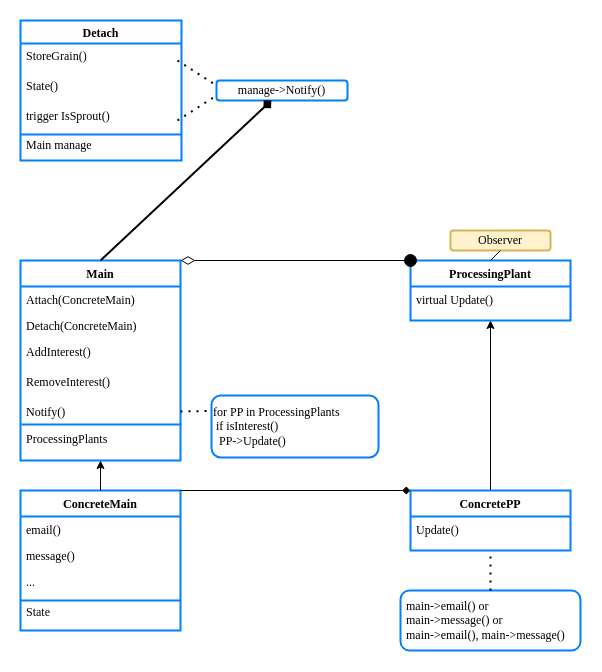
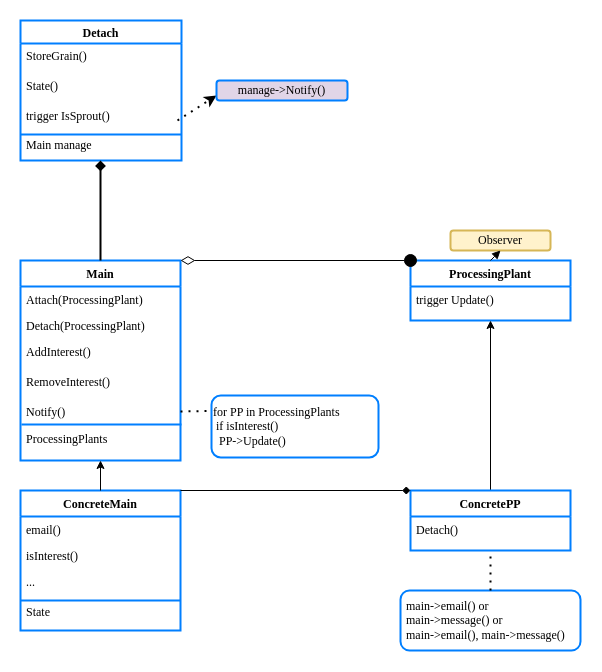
- <mxCell id="26" value="" style="endArrow=none;dashed=1;html=1;dashPattern=1 3;strokeWidth=2;rounded=0;fontFamily=Verdana;exitX=0.785;exitY=0.667;exitDx=0;exitDy=0;exitPerimeter=0;entryX=0;entryY=0.25;entryDx=0;entryDy=0;" edge="1" parent="1" source="21" target="28"><mxGeometry width="50" height="50" relative="1" as="geometry"><mxPoint x="227" y="70" as="sourcePoint" /><mxPoint x="257" y="80" as="targetPoint" /></mxGeometry></mxCell>
- <mxCell id="28" value="manage-&amp;gt;Notify()" style="rounded=1;whiteSpace=wrap;html=1;fontFamily=Verdana;strokeColor=#007FFF;strokeWidth=2;" vertex="1" parent="1"><mxGeometry x="216" y="80" width="131" height="20" as="geometry" /></mxCell>
+ <mxCell id="28" value="manage-&amp;gt;Notify()" style="rounded=1;whiteSpace=wrap;html=1;fontFamily=Verdana;strokeColor=#007FFF;strokeWidth=2;fillColor=#e1d5e7;" vertex="1" parent="1"><mxGeometry x="216" y="80" width="131" height="20" as="geometry" /></mxCell>
- <mxCell id="27" value="" style="endArrow=none;dashed=1;html=1;dashPattern=1 3;strokeWidth=2;rounded=0;fontFamily=Verdana;exitX=0.785;exitY=0.667;exitDx=0;exitDy=0;exitPerimeter=0;entryX=0;entryY=0.75;entryDx=0;entryDy=0;" edge="1" parent="1" source="20" target="28"><mxGeometry width="50" height="50" relative="1" as="geometry"><mxPoint x="267" y="140" as="sourcePoint" /><mxPoint x="257" y="100" as="targetPoint" /></mxGeometry></mxCell>
+ <mxCell id="27" value="" style="endArrow=classic;dashed=1;html=1;dashPattern=1 3;strokeWidth=2;rounded=0;fontFamily=Verdana;exitX=0.785;exitY=0.667;exitDx=0;exitDy=0;exitPerimeter=0;entryX=0;entryY=0.75;entryDx=0;entryDy=0;" edge="1" parent="1" source="20" target="28"><mxGeometry width="50" height="50" relative="1" as="geometry"><mxPoint x="267" y="140" as="sourcePoint" /><mxPoint x="257" y="100" as="targetPoint" /></mxGeometry></mxCell>
- <mxCell id="29" value="" style="endArrow=diamond;html=1;rounded=0;fontFamily=Verdana;strokeColor=#000000;strokeWidth=2;exitX=0.5;exitY=0;exitDx=0;exitDy=0;endFill=1;" edge="1" parent="1" source="2" target="28"><mxGeometry width="50" height="50" relative="1" as="geometry"><mxPoint x="231" y="230" as="sourcePoint" /><mxPoint x="281" y="180" as="targetPoint" /></mxGeometry></mxCell>
+ <mxCell id="29" value="" style="endArrow=diamond;html=1;rounded=0;fontFamily=Verdana;strokeColor=#000000;strokeWidth=2;exitX=0.5;exitY=0;exitDx=0;exitDy=0;entryX=0.5;entryY=1;entryDx=0;entryDy=0;endFill=1;" edge="1" parent="1" source="2" target="24"><mxGeometry width="50" height="50" relative="1" as="geometry"><mxPoint x="231" y="230" as="sourcePoint" /><mxPoint x="281" y="180" as="targetPoint" /></mxGeometry></mxCell>
- <mxCell id="15" value="" style="endArrow=none;html=1;rounded=0;fontFamily=Verdana;entryX=0.5;entryY=1;entryDx=0;entryDy=0;exitX=0.5;exitY=0;exitDx=0;exitDy=0;" parent="1" source="10" target="14" edge="1"><mxGeometry width="50" height="50" relative="1" as="geometry"><mxPoint x="263" y="460" as="sourcePoint" /><mxPoint x="313" y="410" as="targetPoint" /></mxGeometry></mxCell>
+ <mxCell id="15" value="" style="endArrow=block;html=1;rounded=0;fontFamily=Verdana;entryX=0.5;entryY=1;entryDx=0;entryDy=0;exitX=0.5;exitY=0;exitDx=0;exitDy=0;" parent="1" source="10" target="14" edge="1"><mxGeometry width="50" height="50" relative="1" as="geometry"><mxPoint x="263" y="460" as="sourcePoint" /><mxPoint x="313" y="410" as="targetPoint" /></mxGeometry></mxCell>
- <mxCell id="3" value="Attach(ConcreteMain)" style="text;align=left;verticalAlign=top;spacingLeft=4;spacingRight=4;overflow=hidden;rotatable=0;points=[[0,0.5],[1,0.5]];portConstraint=eastwest;fontFamily=Verdana;" parent="2" vertex="1"><mxGeometry y="26" width="160" height="26" as="geometry" /></mxCell>
+ <mxCell id="3" value="Attach(ProcessingPlant)" style="text;align=left;verticalAlign=top;spacingLeft=4;spacingRight=4;overflow=hidden;rotatable=0;points=[[0,0.5],[1,0.5]];portConstraint=eastwest;fontFamily=Verdana;" parent="2" vertex="1"><mxGeometry y="26" width="160" height="26" as="geometry" /></mxCell>
- <mxCell id="11" value="virtual Update()" style="text;align=left;verticalAlign=top;spacingLeft=4;spacingRight=4;overflow=hidden;rotatable=0;points=[[0,0.5],[1,0.5]];portConstraint=eastwest;fontFamily=Verdana;" parent="10" vertex="1"><mxGeometry y="26" width="160" height="34" as="geometry" /></mxCell>
+ <mxCell id="11" value="trigger Update()" style="text;align=left;verticalAlign=top;spacingLeft=4;spacingRight=4;overflow=hidden;rotatable=0;points=[[0,0.5],[1,0.5]];portConstraint=eastwest;fontFamily=Verdana;" parent="10" vertex="1"><mxGeometry y="26" width="160" height="34" as="geometry" /></mxCell>
- <mxCell id="4" value="Detach(ConcreteMain)" style="text;align=left;verticalAlign=top;spacingLeft=4;spacingRight=4;overflow=hidden;rotatable=0;points=[[0,0.5],[1,0.5]];portConstraint=eastwest;rounded=0;shadow=0;html=0;fontFamily=Verdana;" parent="2" vertex="1"><mxGeometry y="52" width="160" height="26" as="geometry" /></mxCell>
+ <mxCell id="4" value="Detach(ProcessingPlant)" style="text;align=left;verticalAlign=top;spacingLeft=4;spacingRight=4;overflow=hidden;rotatable=0;points=[[0,0.5],[1,0.5]];portConstraint=eastwest;rounded=0;shadow=0;html=0;fontFamily=Verdana;" parent="2" vertex="1"><mxGeometry y="52" width="160" height="26" as="geometry" /></mxCell>
- <mxCell id="18" value="Update()" style="text;align=left;verticalAlign=top;spacingLeft=4;spacingRight=4;overflow=hidden;rotatable=0;points=[[0,0.5],[1,0.5]];portConstraint=eastwest;fontFamily=Verdana;" parent="17" vertex="1"><mxGeometry y="26" width="160" height="34" as="geometry" /></mxCell>
+ <mxCell id="18" value="Detach()" style="text;align=left;verticalAlign=top;spacingLeft=4;spacingRight=4;overflow=hidden;rotatable=0;points=[[0,0.5],[1,0.5]];portConstraint=eastwest;fontFamily=Verdana;" parent="17" vertex="1"><mxGeometry y="26" width="160" height="34" as="geometry" /></mxCell>
- <mxCell id="32" value="message()" style="text;align=left;verticalAlign=top;spacingLeft=4;spacingRight=4;overflow=hidden;rotatable=0;points=[[0,0.5],[1,0.5]];portConstraint=eastwest;rounded=0;shadow=0;html=0;fontFamily=Verdana;" vertex="1" parent="30"><mxGeometry y="52" width="160" height="26" as="geometry" /></mxCell>
+ <mxCell id="32" value="isInterest()" style="text;align=left;verticalAlign=top;spacingLeft=4;spacingRight=4;overflow=hidden;rotatable=0;points=[[0,0.5],[1,0.5]];portConstraint=eastwest;rounded=0;shadow=0;html=0;fontFamily=Verdana;" vertex="1" parent="30"><mxGeometry y="52" width="160" height="26" as="geometry" /></mxCell>
